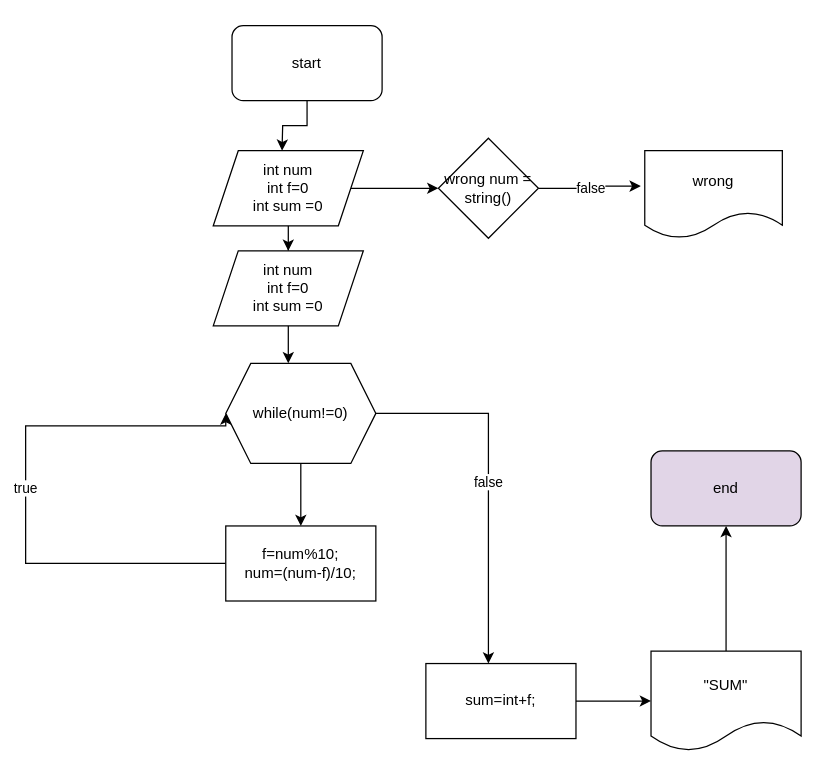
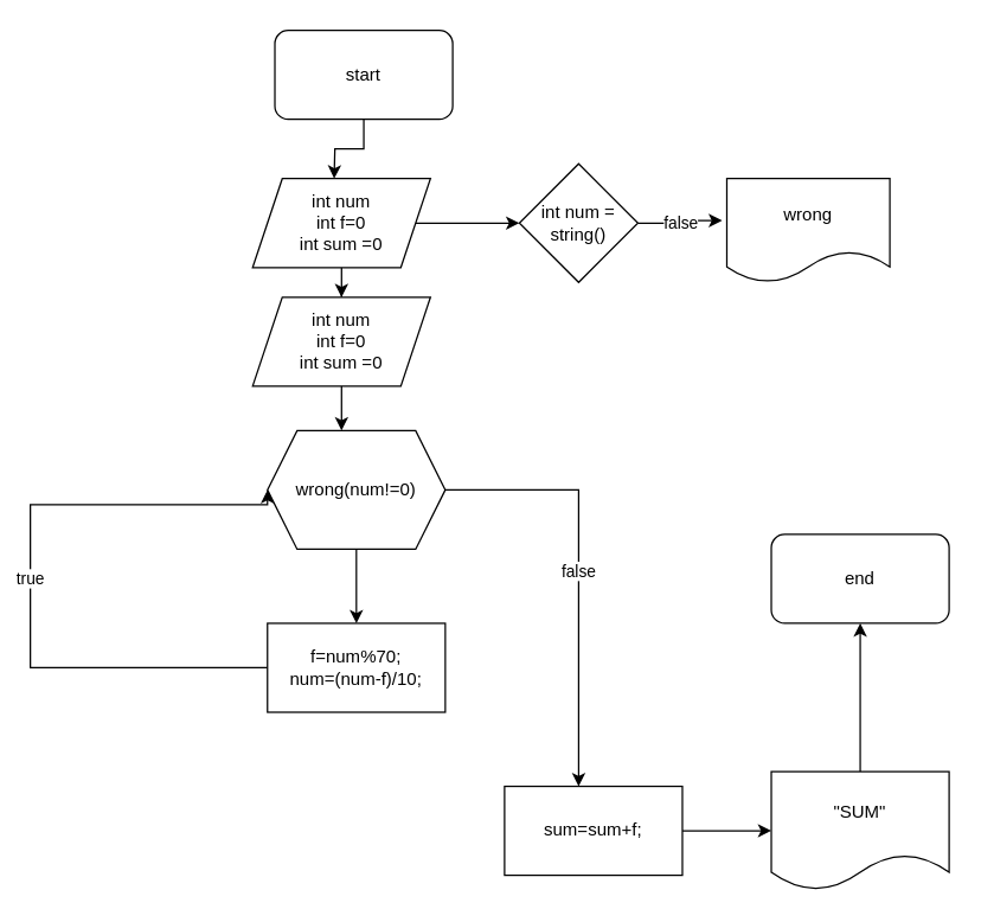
- <mxCell id="10" value="wrong num = string()" style="rhombus;whiteSpace=wrap;html=1;" vertex="1" parent="1"><mxGeometry x="350" y="110" width="80" height="80" as="geometry" /></mxCell>
+ <mxCell id="10" value="int num = string()" style="rhombus;whiteSpace=wrap;html=1;" vertex="1" parent="1"><mxGeometry x="350" y="110" width="80" height="80" as="geometry" /></mxCell>
- <mxCell id="11" value="wrong" style="shape=document;whiteSpace=wrap;html=1;boundedLbl=1;" vertex="1" parent="1"><mxGeometry x="515" y="120" width="110" height="70" as="geometry" /></mxCell>
+ <mxCell id="11" value="wrong" style="shape=document;whiteSpace=wrap;html=1;boundedLbl=1;" vertex="1" parent="1"><mxGeometry x="490" y="120" width="110" height="70" as="geometry" /></mxCell>
- <mxCell id="14" value="while(num!=0)" style="shape=hexagon;perimeter=hexagonPerimeter2;whiteSpace=wrap;html=1;fixedSize=1;" vertex="1" parent="1"><mxGeometry x="180" y="290" width="120" height="80" as="geometry" /></mxCell>
+ <mxCell id="14" value="wrong(num!=0)" style="shape=hexagon;perimeter=hexagonPerimeter2;whiteSpace=wrap;html=1;fixedSize=1;" vertex="1" parent="1"><mxGeometry x="180" y="290" width="120" height="80" as="geometry" /></mxCell>
- <mxCell id="21" value="end" style="rounded=1;whiteSpace=wrap;html=1;fillColor=#e1d5e7;" vertex="1" parent="1"><mxGeometry x="520" y="360" width="120" height="60" as="geometry" /></mxCell>
+ <mxCell id="21" value="end" style="rounded=1;whiteSpace=wrap;html=1;" vertex="1" parent="1"><mxGeometry x="520" y="360" width="120" height="60" as="geometry" /></mxCell>
- <mxCell id="16" value="f=num%10;&lt;br&gt;num=(num-f)/10;" style="rounded=0;whiteSpace=wrap;html=1;" vertex="1" parent="1"><mxGeometry x="180" y="420" width="120" height="60" as="geometry" /></mxCell>
+ <mxCell id="16" value="f=num%70;&lt;br&gt;num=(num-f)/10;" style="rounded=0;whiteSpace=wrap;html=1;" vertex="1" parent="1"><mxGeometry x="180" y="420" width="120" height="60" as="geometry" /></mxCell>
- <mxCell id="18" value="sum=int+f;" style="rounded=0;whiteSpace=wrap;html=1;" vertex="1" parent="1"><mxGeometry x="340" y="530" width="120" height="60" as="geometry" /></mxCell>
+ <mxCell id="18" value="sum=sum+f;" style="rounded=0;whiteSpace=wrap;html=1;" vertex="1" parent="1"><mxGeometry x="340" y="530" width="120" height="60" as="geometry" /></mxCell>
